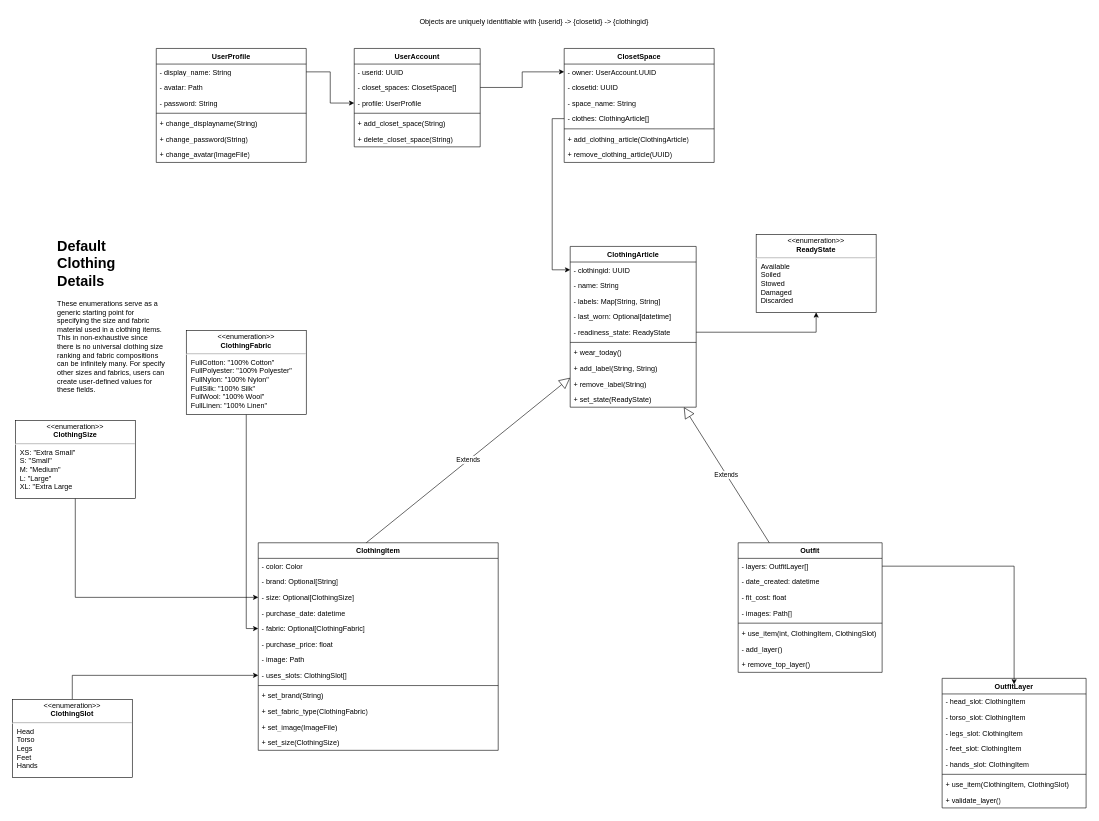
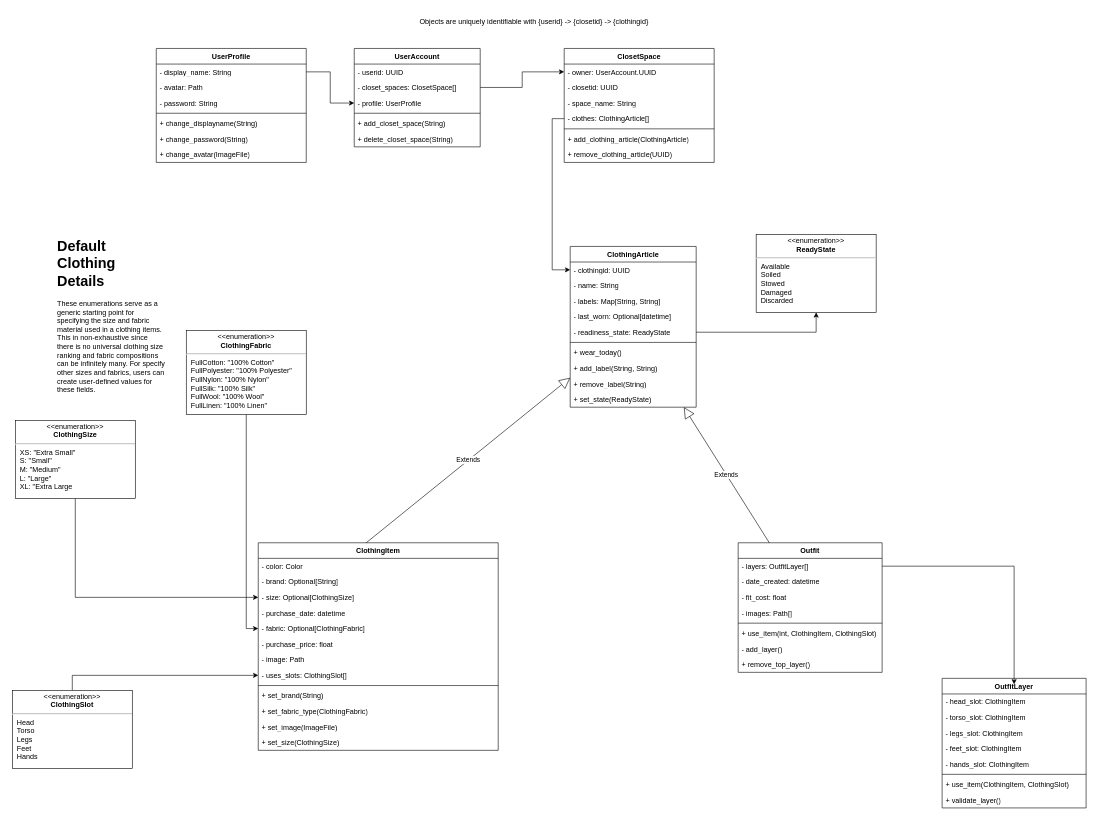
- <mxCell id="72" value="&lt;p style=&quot;margin:0px;margin-top:4px;text-align:center;&quot;&gt;&amp;lt;&amp;lt;enumeration&amp;gt;&amp;gt;&lt;br&gt;&lt;b&gt;ClothingSlot&lt;/b&gt;&lt;/p&gt;&lt;hr&gt;&lt;p style=&quot;margin:0px;margin-left:8px;text-align:left;&quot;&gt;Head&lt;br&gt;Torso&lt;/p&gt;&lt;p style=&quot;margin:0px;margin-left:8px;text-align:left;&quot;&gt;Legs&lt;/p&gt;&lt;p style=&quot;margin:0px;margin-left:8px;text-align:left;&quot;&gt;Feet&lt;/p&gt;&lt;p style=&quot;margin:0px;margin-left:8px;text-align:left;&quot;&gt;Hands&lt;/p&gt;" style="shape=rect;html=1;overflow=fill;whiteSpace=wrap;" parent="1" vertex="1"><mxGeometry x="20" y="1165" width="200" height="130" as="geometry" /></mxCell>
+ <mxCell id="72" value="&lt;p style=&quot;margin:0px;margin-top:4px;text-align:center;&quot;&gt;&amp;lt;&amp;lt;enumeration&amp;gt;&amp;gt;&lt;br&gt;&lt;b&gt;ClothingSlot&lt;/b&gt;&lt;/p&gt;&lt;hr&gt;&lt;p style=&quot;margin:0px;margin-left:8px;text-align:left;&quot;&gt;Head&lt;br&gt;Torso&lt;/p&gt;&lt;p style=&quot;margin:0px;margin-left:8px;text-align:left;&quot;&gt;Legs&lt;/p&gt;&lt;p style=&quot;margin:0px;margin-left:8px;text-align:left;&quot;&gt;Feet&lt;/p&gt;&lt;p style=&quot;margin:0px;margin-left:8px;text-align:left;&quot;&gt;Hands&lt;/p&gt;" style="shape=rect;html=1;overflow=fill;whiteSpace=wrap;" parent="1" vertex="1"><mxGeometry x="20" y="1150" width="200" height="130" as="geometry" /></mxCell>
